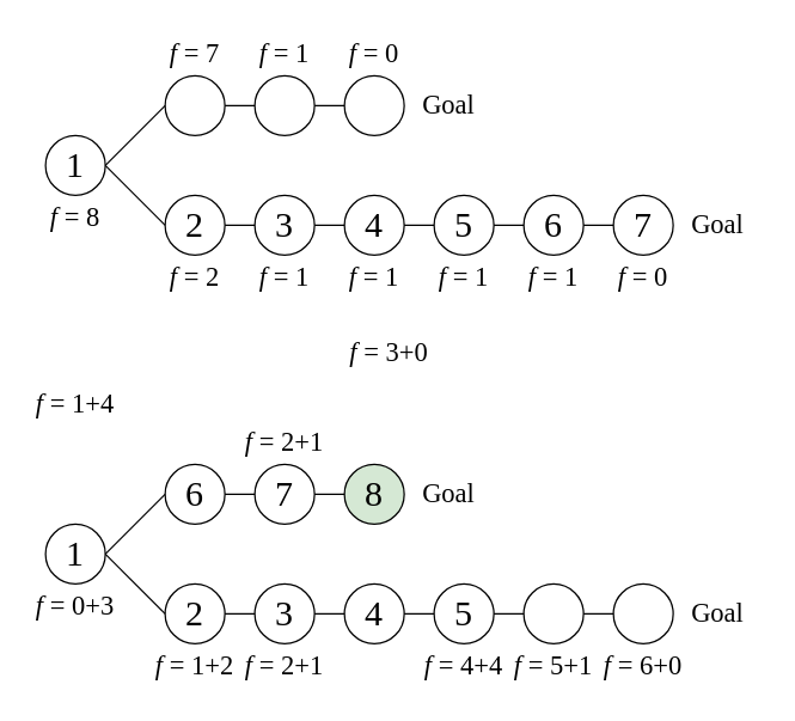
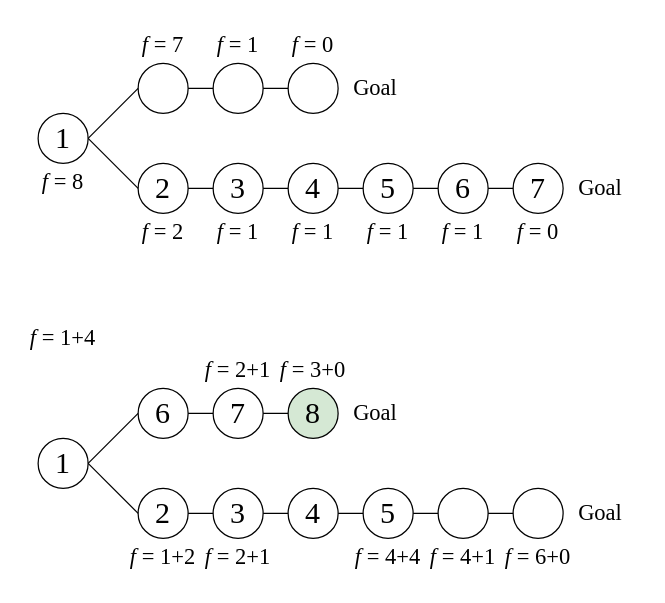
- <mxCell id="59" value="&lt;font style=&quot;font-size: 18px;&quot;&gt;&lt;i style=&quot;font-size: 18px;&quot;&gt;f&lt;/i&gt; = 3+0&lt;/font&gt;" style="text;html=1;strokeColor=none;fillColor=none;align=center;verticalAlign=middle;whiteSpace=wrap;rounded=0;fontSize=18;fontFamily=Times New Roman;" vertex="1" parent="1"><mxGeometry x="230" y="220" width="60" height="30" as="geometry" /></mxCell>
+ <mxCell id="59" value="&lt;font style=&quot;font-size: 18px;&quot;&gt;&lt;i style=&quot;font-size: 18px;&quot;&gt;f&lt;/i&gt; = 3+0&lt;/font&gt;" style="text;html=1;strokeColor=none;fillColor=none;align=center;verticalAlign=middle;whiteSpace=wrap;rounded=0;fontSize=18;fontFamily=Times New Roman;" vertex="1" parent="1"><mxGeometry x="220" y="280" width="60" height="30" as="geometry" /></mxCell>
- <mxCell id="50" value="&lt;font style=&quot;font-size: 18px;&quot;&gt;&lt;i style=&quot;font-size: 18px;&quot;&gt;f&lt;/i&gt; = 0+3&lt;/font&gt;" style="text;html=1;strokeColor=none;fillColor=none;align=center;verticalAlign=middle;whiteSpace=wrap;rounded=0;fontSize=18;fontFamily=Times New Roman;" vertex="1" parent="1"><mxGeometry x="20" y="390" width="60" height="30" as="geometry" /></mxCell>
- <mxCell id="56" value="&lt;font style=&quot;font-size: 18px;&quot;&gt;&lt;i style=&quot;font-size: 18px;&quot;&gt;f&lt;/i&gt; = 5+1&lt;/font&gt;" style="text;html=1;strokeColor=none;fillColor=none;align=center;verticalAlign=middle;whiteSpace=wrap;rounded=0;fontSize=18;fontFamily=Times New Roman;" vertex="1" parent="1"><mxGeometry x="340" y="430" width="60" height="30" as="geometry" /></mxCell>
+ <mxCell id="56" value="&lt;font style=&quot;font-size: 18px;&quot;&gt;&lt;i style=&quot;font-size: 18px;&quot;&gt;f&lt;/i&gt; = 4+1&lt;/font&gt;" style="text;html=1;strokeColor=none;fillColor=none;align=center;verticalAlign=middle;whiteSpace=wrap;rounded=0;fontSize=18;fontFamily=Times New Roman;" vertex="1" parent="1"><mxGeometry x="340" y="430" width="60" height="30" as="geometry" /></mxCell>
